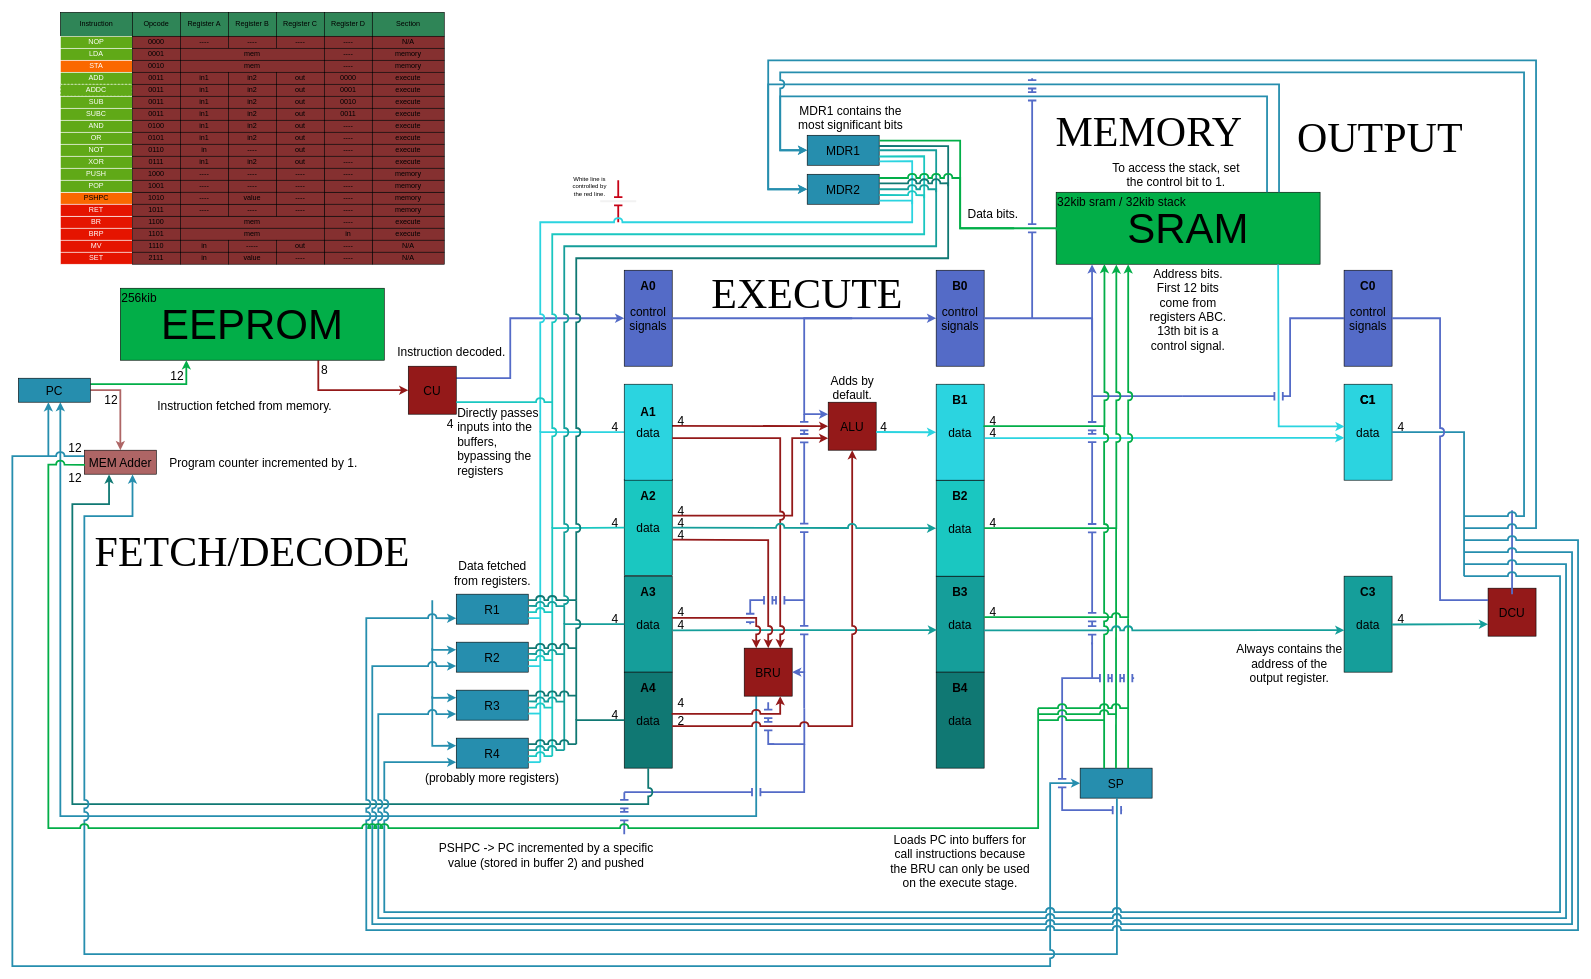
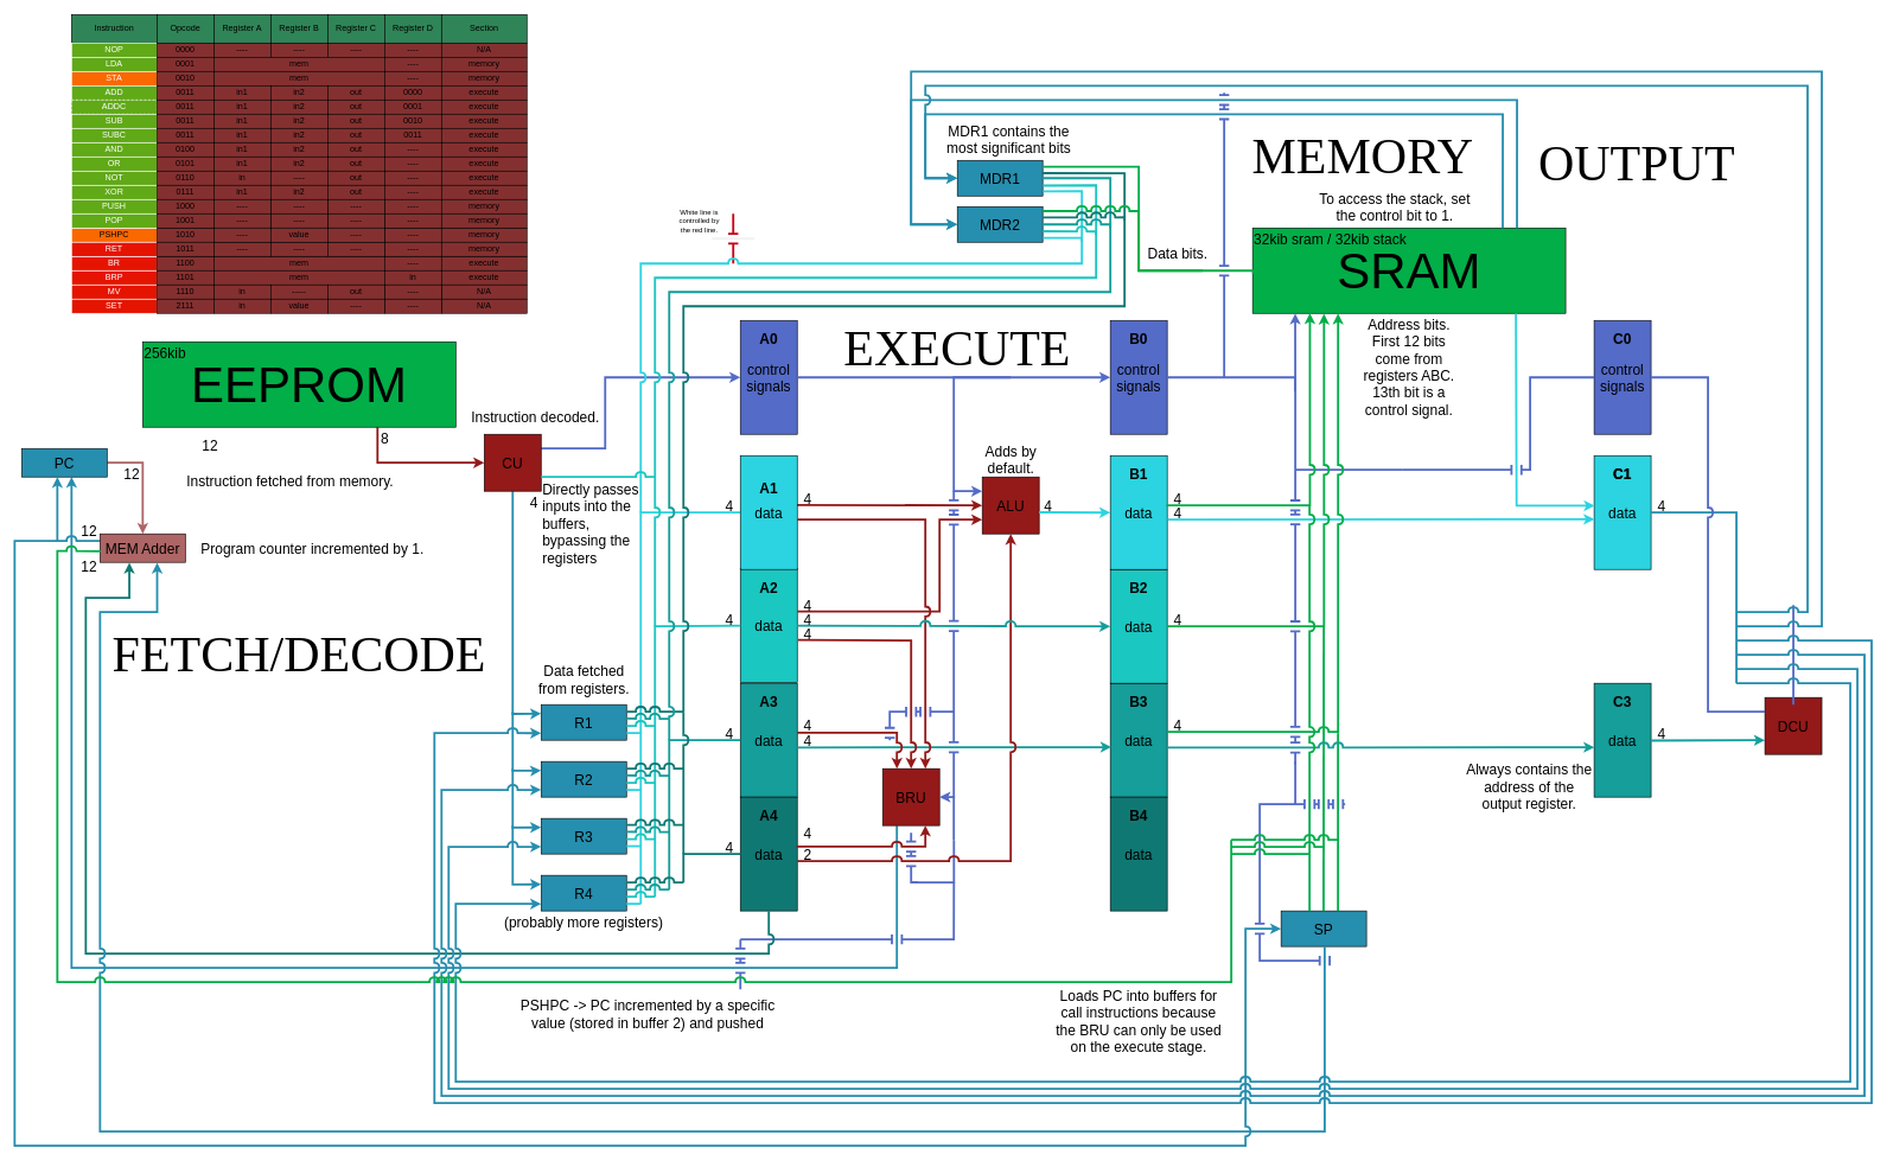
- <mxCell id="75" style="edgeStyle=orthogonalEdgeStyle;rounded=0;orthogonalLoop=1;jettySize=auto;html=1;fontSize=20;jumpStyle=arc;jumpSize=10;entryX=0.25;entryY=1;entryDx=0;entryDy=0;strokeColor=#02AE48;strokeWidth=3;exitX=1;exitY=0.25;exitDx=0;exitDy=0;" parent="1" source="77" target="74" edge="1"><mxGeometry relative="1" as="geometry"><mxPoint x="200" y="650" as="sourcePoint" /><mxPoint x="310" y="630" as="targetPoint" /><Array as="points"><mxPoint x="310" y="640" /></Array></mxGeometry></mxCell>
+ <mxCell id="82" style="edgeStyle=orthogonalEdgeStyle;rounded=0;orthogonalLoop=1;jettySize=auto;html=1;entryX=0;entryY=0.25;entryDx=0;entryDy=0;fontSize=20;jumpStyle=arc;jumpSize=10;strokeColor=#268EAE;strokeWidth=3;exitX=0.5;exitY=1;exitDx=0;exitDy=0;" parent="1" source="84" target="87" edge="1"><mxGeometry relative="1" as="geometry"><Array as="points"><mxPoint x="740" y="1003" /><mxPoint x="760" y="1003" /></Array><mxPoint x="740" y="850" as="sourcePoint" /></mxGeometry></mxCell>
